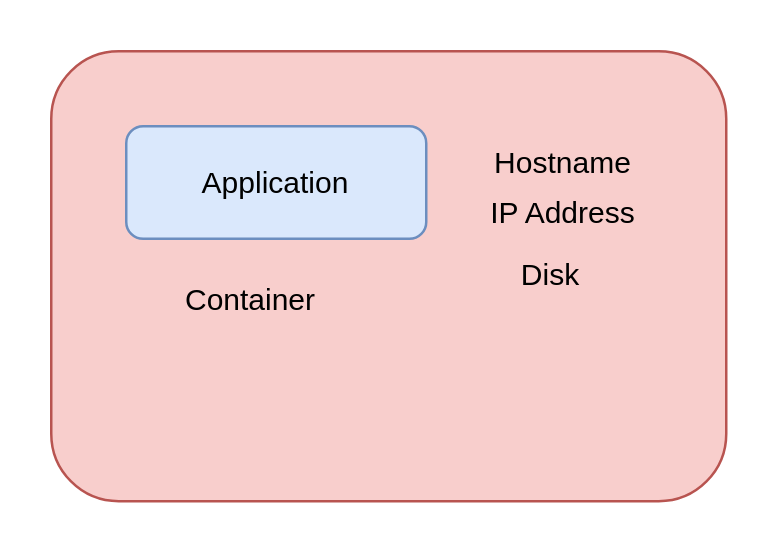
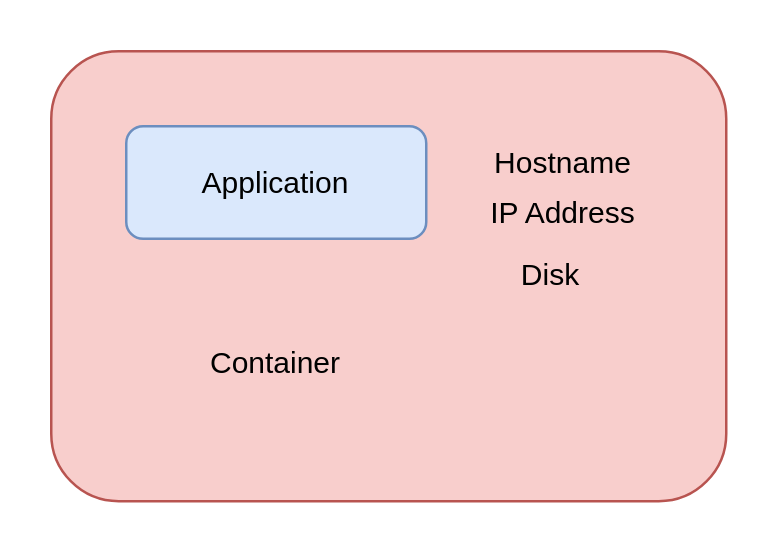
- <mxCell id="4" value="Container" style="text;html=1;strokeColor=none;fillColor=none;align=center;verticalAlign=middle;whiteSpace=wrap;rounded=0;" vertex="1" parent="1"><mxGeometry x="70" y="105" width="60" height="30" as="geometry" /></mxCell>
+ <mxCell id="4" value="Container" style="text;html=1;strokeColor=none;fillColor=none;align=center;verticalAlign=middle;whiteSpace=wrap;rounded=0;" vertex="1" parent="1"><mxGeometry x="80" y="130" width="60" height="30" as="geometry" /></mxCell>
